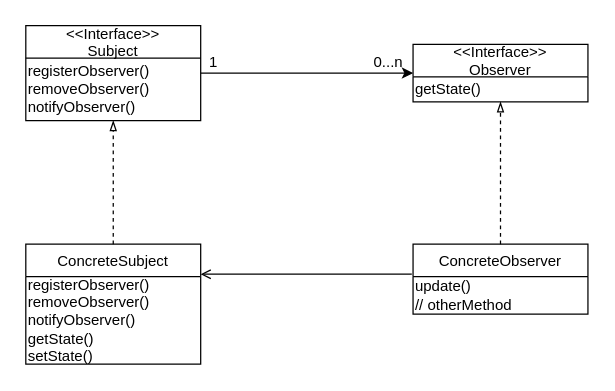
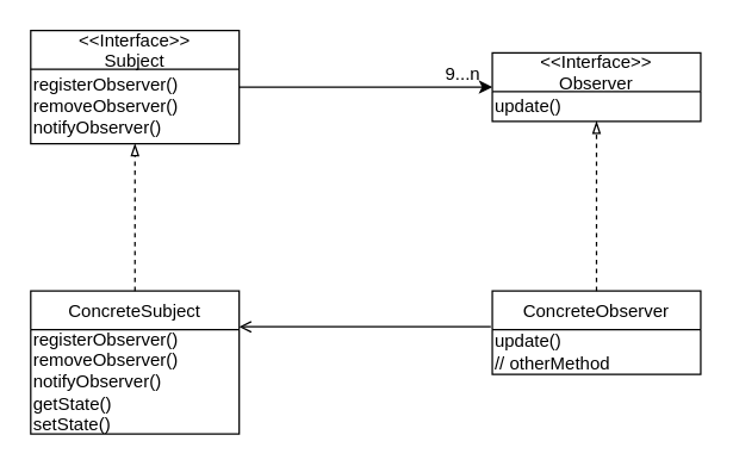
- <mxCell id="7" value="1" style="text;html=1;align=center;verticalAlign=middle;resizable=0;points=[];autosize=1;" vertex="1" parent="1"><mxGeometry x="160" y="40" width="20" height="20" as="geometry" /></mxCell>
- <mxCell id="8" value="0...n" style="text;html=1;align=center;verticalAlign=middle;resizable=0;points=[];autosize=1;" vertex="1" parent="1"><mxGeometry x="290" y="40" width="40" height="20" as="geometry" /></mxCell>
+ <mxCell id="8" value="9...n" style="text;html=1;align=center;verticalAlign=middle;resizable=0;points=[];autosize=1;" vertex="1" parent="1"><mxGeometry x="290" y="40" width="40" height="20" as="geometry" /></mxCell>
- <mxCell id="6" value="getState()" style="text;html=1;align=left;verticalAlign=middle;resizable=0;points=[];autosize=1;" vertex="1" parent="5"><mxGeometry y="26" width="140" height="20" as="geometry" /></mxCell>
+ <mxCell id="6" value="update()" style="text;html=1;align=left;verticalAlign=middle;resizable=0;points=[];autosize=1;" vertex="1" parent="5"><mxGeometry y="26" width="140" height="20" as="geometry" /></mxCell>
